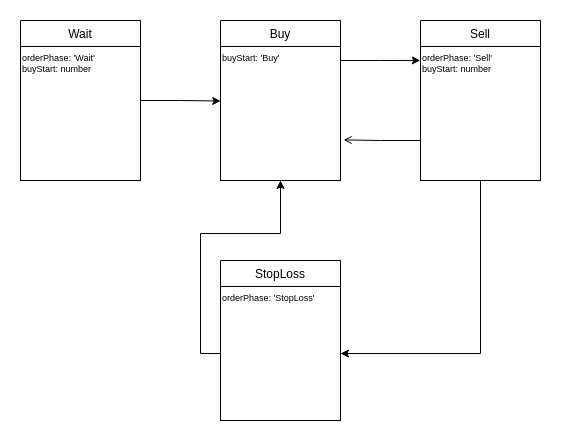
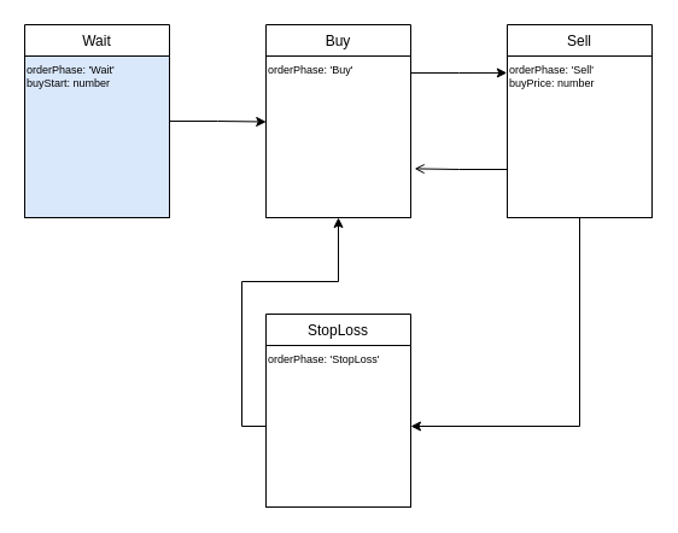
- <mxCell id="4" value="buyStart: 'Buy'" style="rounded=0;whiteSpace=wrap;html=1;align=left;verticalAlign=top;fontSize=9;" parent="3" vertex="1"><mxGeometry y="26" width="120" height="134" as="geometry" /></mxCell>
+ <mxCell id="4" value="orderPhase: 'Buy'" style="rounded=0;whiteSpace=wrap;html=1;align=left;verticalAlign=top;fontSize=9;" parent="3" vertex="1"><mxGeometry y="26" width="120" height="134" as="geometry" /></mxCell>
- <mxCell id="9" value="&lt;span&gt;orderPhase: 'Sell'&lt;br&gt;buyStart: number&lt;br&gt;&lt;/span&gt;" style="rounded=0;whiteSpace=wrap;html=1;align=left;verticalAlign=top;fontSize=9;" vertex="1" parent="8"><mxGeometry y="26" width="120" height="134" as="geometry" /></mxCell>
+ <mxCell id="9" value="&lt;span&gt;orderPhase: 'Sell'&lt;br&gt;buyPrice: number&lt;br&gt;&lt;/span&gt;" style="rounded=0;whiteSpace=wrap;html=1;align=left;verticalAlign=top;fontSize=9;" vertex="1" parent="8"><mxGeometry y="26" width="120" height="134" as="geometry" /></mxCell>
- <mxCell id="12" value="&lt;span&gt;orderPhase: 'Wait'&lt;br&gt;buyStart: number&lt;br&gt;&lt;/span&gt;" style="rounded=0;whiteSpace=wrap;html=1;align=left;verticalAlign=top;fontSize=9;" vertex="1" parent="11"><mxGeometry y="26" width="120" height="134" as="geometry" /></mxCell>
+ <mxCell id="12" value="&lt;span&gt;orderPhase: 'Wait'&lt;br&gt;buyStart: number&lt;br&gt;&lt;/span&gt;" style="rounded=0;whiteSpace=wrap;html=1;align=left;verticalAlign=top;fontSize=9;fillColor=#dae8fc;" vertex="1" parent="11"><mxGeometry y="26" width="120" height="134" as="geometry" /></mxCell>
